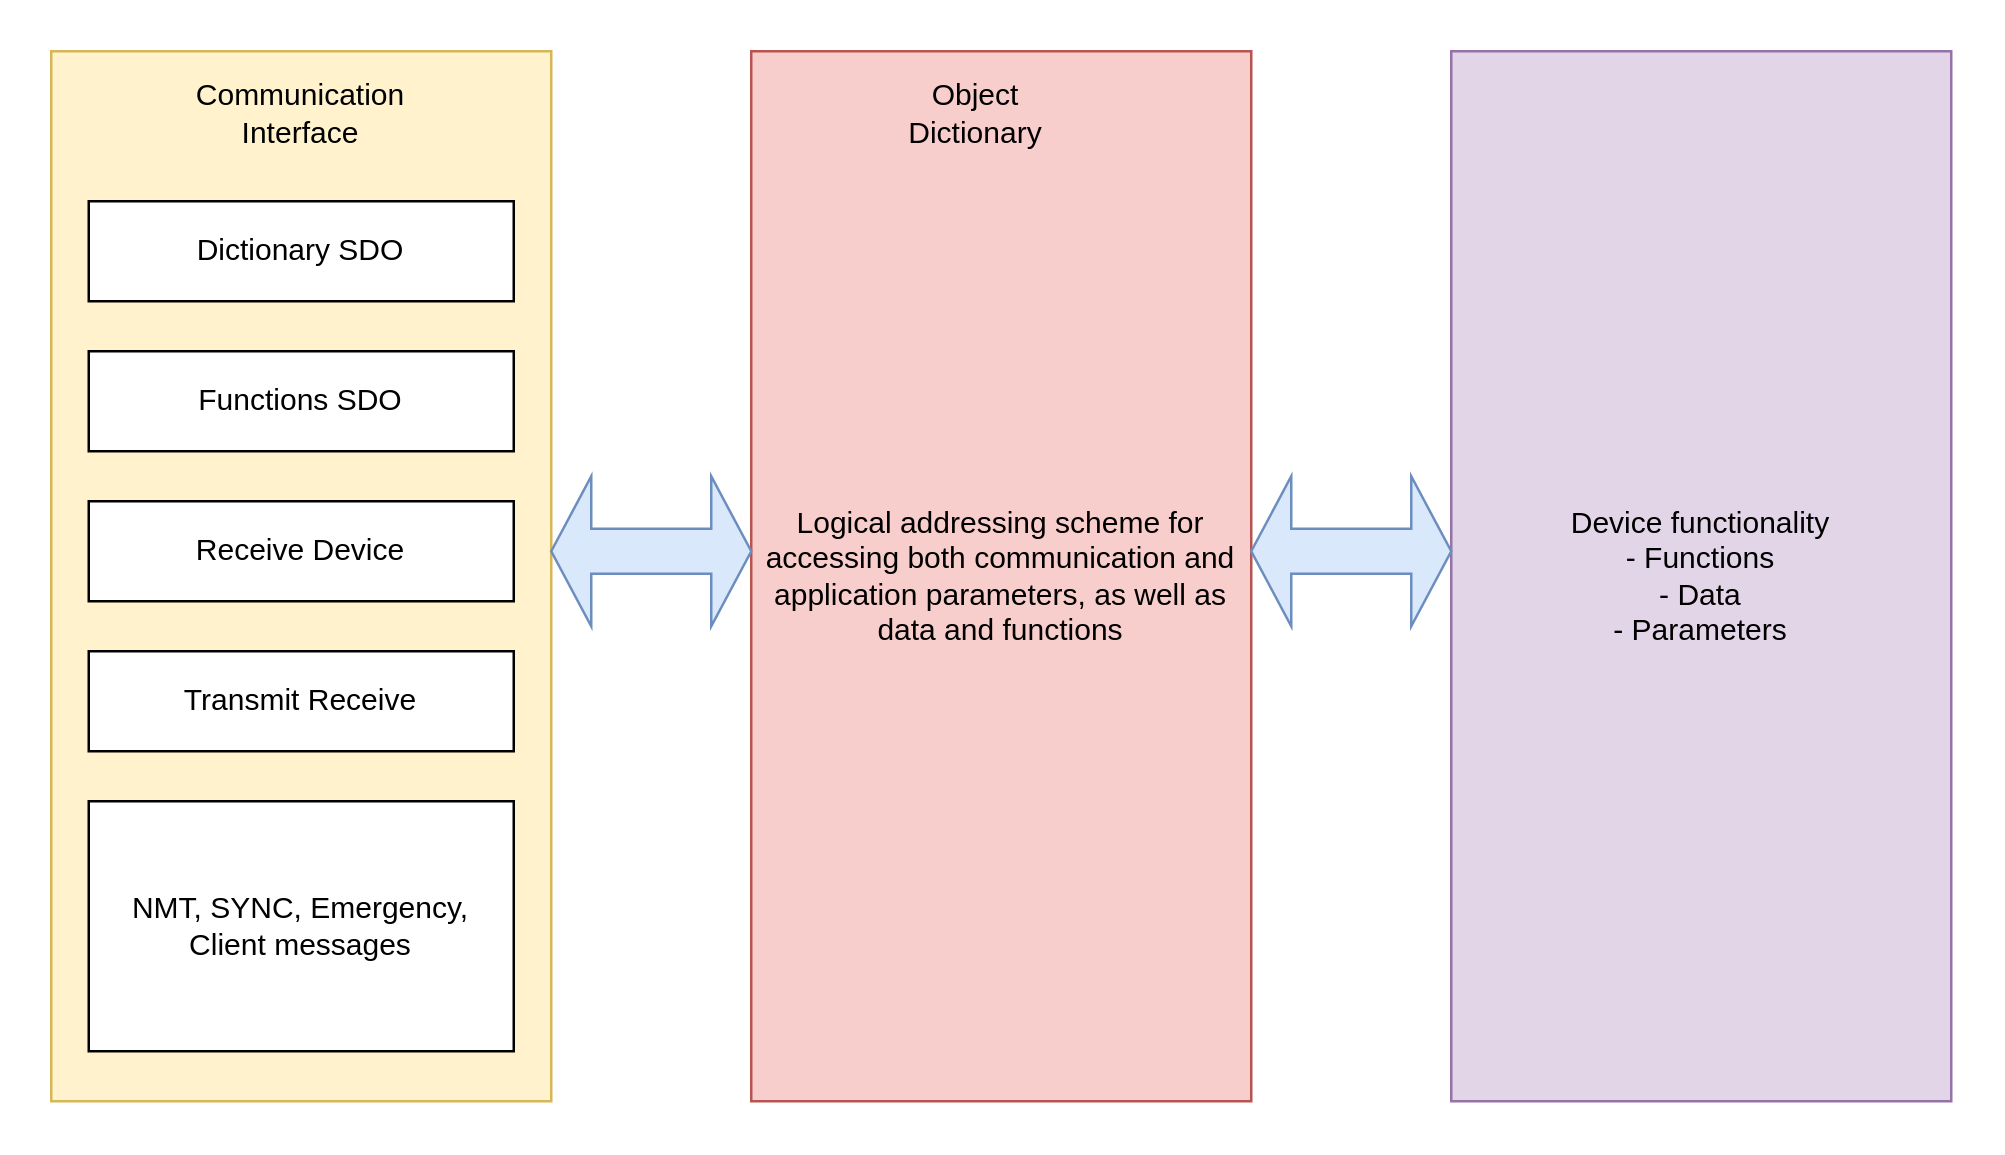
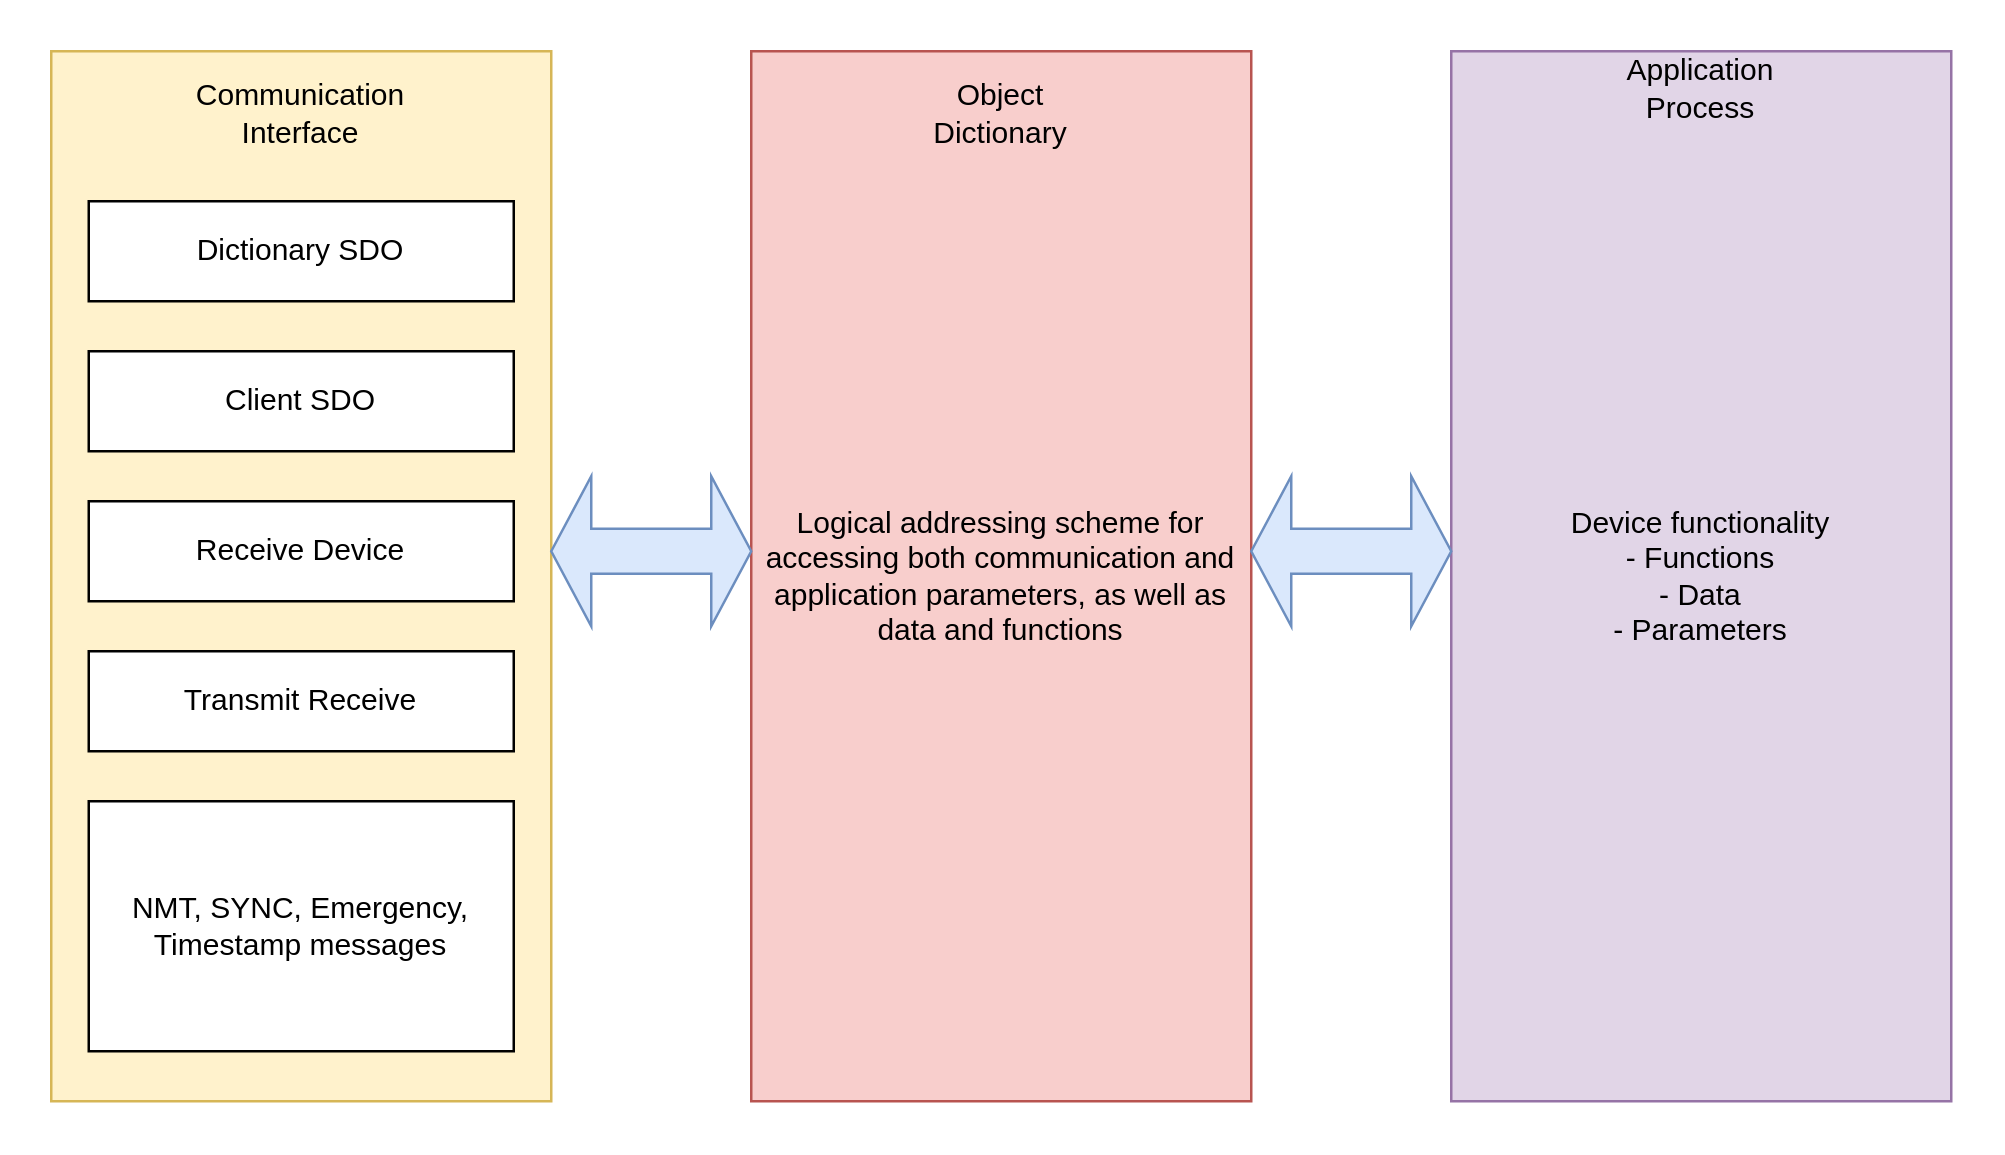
+ <mxCell id="12" value="Application Process" style="text;html=1;align=center;verticalAlign=middle;whiteSpace=wrap;rounded=0;" vertex="1" parent="1"><mxGeometry x="650" y="20" width="60" height="30" as="geometry" /></mxCell>
- <mxCell id="11" value="Object Dictionary" style="text;html=1;align=center;verticalAlign=middle;whiteSpace=wrap;rounded=0;" vertex="1" parent="1"><mxGeometry x="360" y="30" width="60" height="30" as="geometry" /></mxCell>
+ <mxCell id="11" value="Object Dictionary" style="text;html=1;align=center;verticalAlign=middle;whiteSpace=wrap;rounded=0;" vertex="1" parent="1"><mxGeometry x="370" y="30" width="60" height="30" as="geometry" /></mxCell>
- <mxCell id="5" value="Functions SDO" style="rounded=0;whiteSpace=wrap;html=1;" vertex="1" parent="1"><mxGeometry x="35" y="140" width="170" height="40" as="geometry" /></mxCell>
+ <mxCell id="5" value="Client SDO" style="rounded=0;whiteSpace=wrap;html=1;" vertex="1" parent="1"><mxGeometry x="35" y="140" width="170" height="40" as="geometry" /></mxCell>
- <mxCell id="8" value="NMT, SYNC, Emergency, Client messages" style="rounded=0;whiteSpace=wrap;html=1;" vertex="1" parent="1"><mxGeometry x="35" y="320" width="170" height="100" as="geometry" /></mxCell>
+ <mxCell id="8" value="NMT, SYNC, Emergency, Timestamp messages" style="rounded=0;whiteSpace=wrap;html=1;" vertex="1" parent="1"><mxGeometry x="35" y="320" width="170" height="100" as="geometry" /></mxCell>
